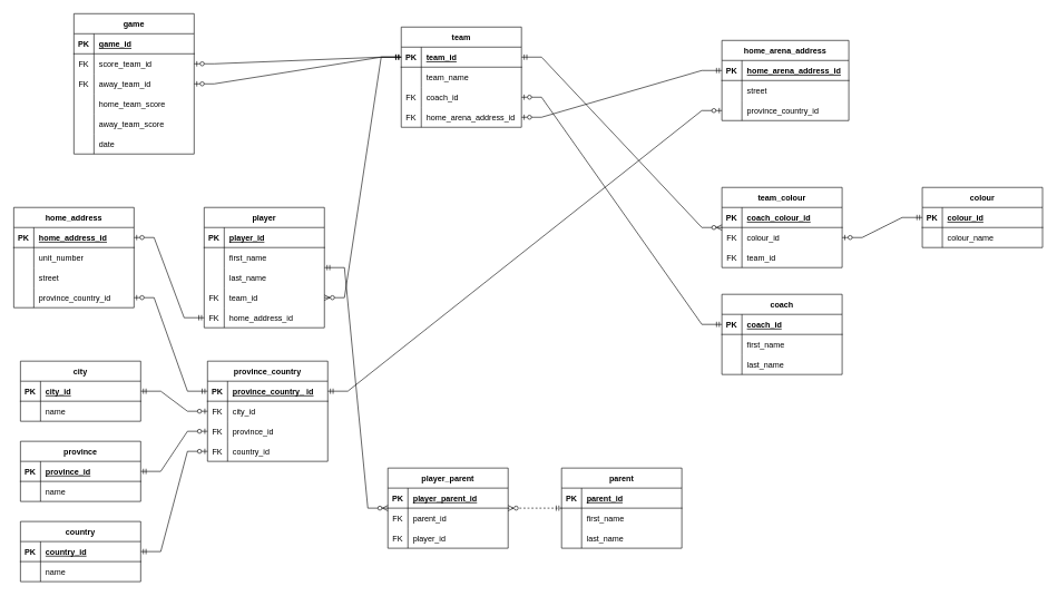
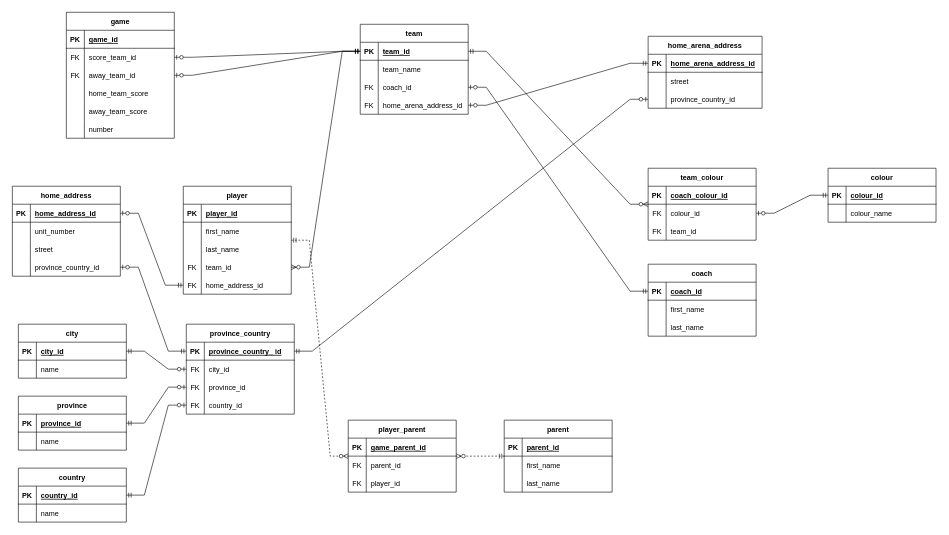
- <mxCell id="119" value="date" style="shape=partialRectangle;connectable=0;fillColor=none;top=0;left=0;bottom=0;right=0;align=left;spacingLeft=6;overflow=hidden;" parent="117" vertex="1"><mxGeometry x="30" width="150" height="30" as="geometry"><mxRectangle width="150" height="30" as="alternateBounds" /></mxGeometry></mxCell>
+ <mxCell id="119" value="number" style="shape=partialRectangle;connectable=0;fillColor=none;top=0;left=0;bottom=0;right=0;align=left;spacingLeft=6;overflow=hidden;" parent="117" vertex="1"><mxGeometry x="30" width="150" height="30" as="geometry"><mxRectangle width="150" height="30" as="alternateBounds" /></mxGeometry></mxCell>
- <mxCell id="98" value="" style="edgeStyle=entityRelationEdgeStyle;fontSize=12;html=1;endArrow=ERzeroToMany;startArrow=ERmandOne;rounded=0;" parent="1" source="47" target="73" edge="1"><mxGeometry width="100" height="100" relative="1" as="geometry"><mxPoint x="610" y="495" as="sourcePoint" /><mxPoint x="735" y="505" as="targetPoint" /></mxGeometry></mxCell>
+ <mxCell id="98" value="" style="edgeStyle=entityRelationEdgeStyle;fontSize=12;html=1;endArrow=ERzeroToMany;startArrow=ERmandOne;rounded=0;dashed=1;" parent="1" source="47" target="73" edge="1"><mxGeometry width="100" height="100" relative="1" as="geometry"><mxPoint x="610" y="495" as="sourcePoint" /><mxPoint x="735" y="505" as="targetPoint" /></mxGeometry></mxCell>
- <mxCell id="76" value="player_parent_id" style="shape=partialRectangle;connectable=0;fillColor=none;top=0;left=0;bottom=0;right=0;align=left;spacingLeft=6;fontStyle=5;overflow=hidden;" parent="74" vertex="1"><mxGeometry x="30" width="150" height="30" as="geometry"><mxRectangle width="150" height="30" as="alternateBounds" /></mxGeometry></mxCell>
+ <mxCell id="76" value="game_parent_id" style="shape=partialRectangle;connectable=0;fillColor=none;top=0;left=0;bottom=0;right=0;align=left;spacingLeft=6;fontStyle=5;overflow=hidden;" parent="74" vertex="1"><mxGeometry x="30" width="150" height="30" as="geometry"><mxRectangle width="150" height="30" as="alternateBounds" /></mxGeometry></mxCell>
